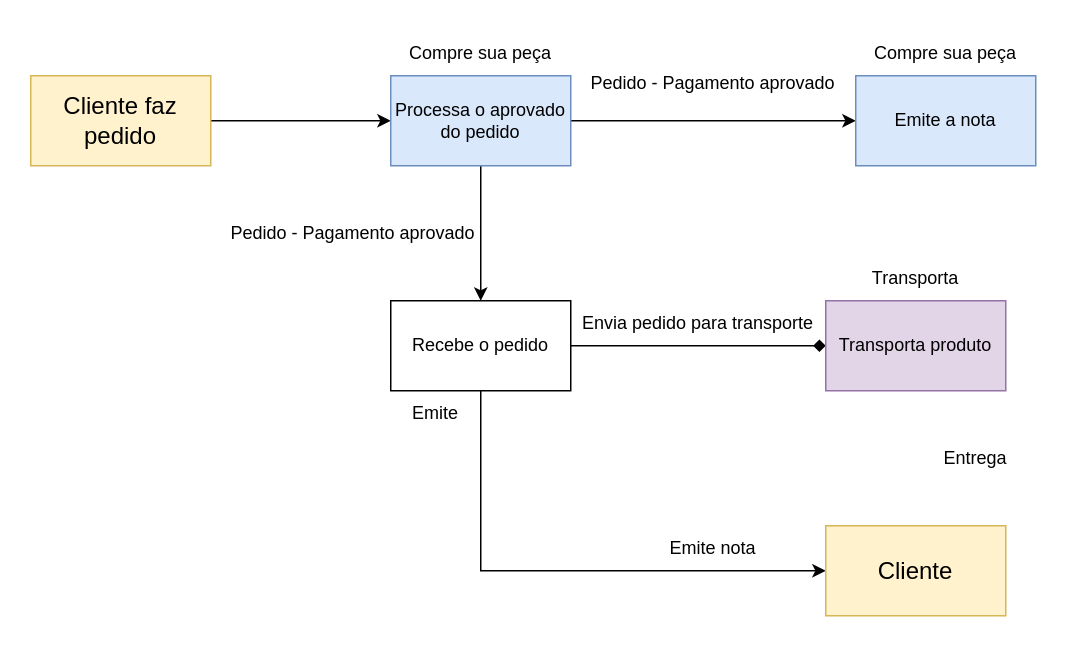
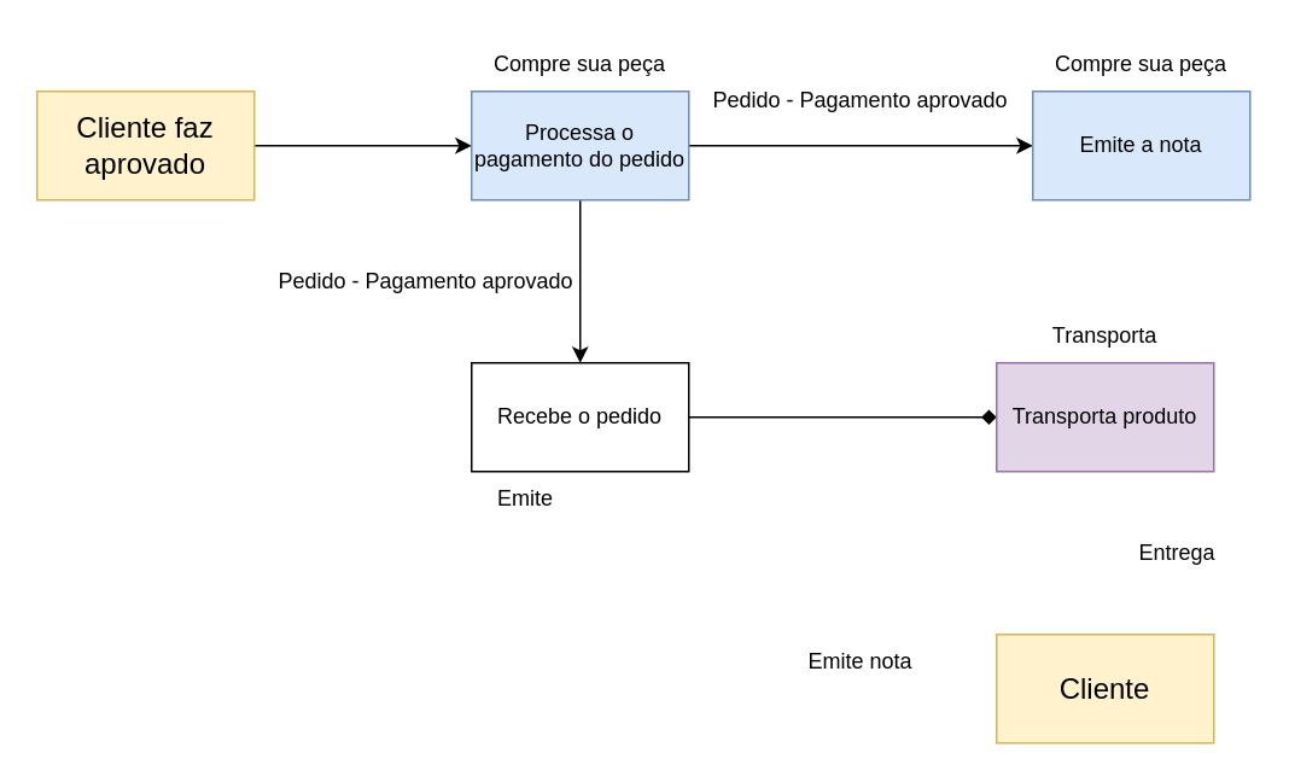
- <mxCell id="3" value="Cliente faz pedido" style="rounded=0;whiteSpace=wrap;html=1;fillColor=#fff2cc;strokeColor=#d6b656;fontSize=16;" parent="1" vertex="1"><mxGeometry x="20" y="50" width="120" height="60" as="geometry" /></mxCell>
+ <mxCell id="3" value="Cliente faz aprovado" style="rounded=0;whiteSpace=wrap;html=1;fillColor=#fff2cc;strokeColor=#d6b656;fontSize=16;" parent="1" vertex="1"><mxGeometry x="20" y="50" width="120" height="60" as="geometry" /></mxCell>
- <mxCell id="6" value="Processa o aprovado do pedido" style="rounded=0;whiteSpace=wrap;html=1;fillColor=#dae8fc;strokeColor=#6c8ebf;" vertex="1" parent="1"><mxGeometry x="260" y="50" width="120" height="60" as="geometry" /></mxCell>
+ <mxCell id="6" value="Processa o pagamento do pedido" style="rounded=0;whiteSpace=wrap;html=1;fillColor=#dae8fc;strokeColor=#6c8ebf;" vertex="1" parent="1"><mxGeometry x="260" y="50" width="120" height="60" as="geometry" /></mxCell>
- <mxCell id="17" value="Envia pedido para transporte" style="text;html=1;align=center;verticalAlign=middle;whiteSpace=wrap;rounded=0;" vertex="1" parent="1"><mxGeometry x="380" y="200" width="170" height="30" as="geometry" /></mxCell>
- <mxCell id="12" style="edgeStyle=orthogonalEdgeStyle;rounded=0;orthogonalLoop=1;jettySize=auto;html=1;entryX=0;entryY=0.5;entryDx=0;entryDy=0;" edge="1" parent="1" source="13" target="19"><mxGeometry relative="1" as="geometry"><Array as="points"><mxPoint x="320" y="380" /></Array></mxGeometry></mxCell>
